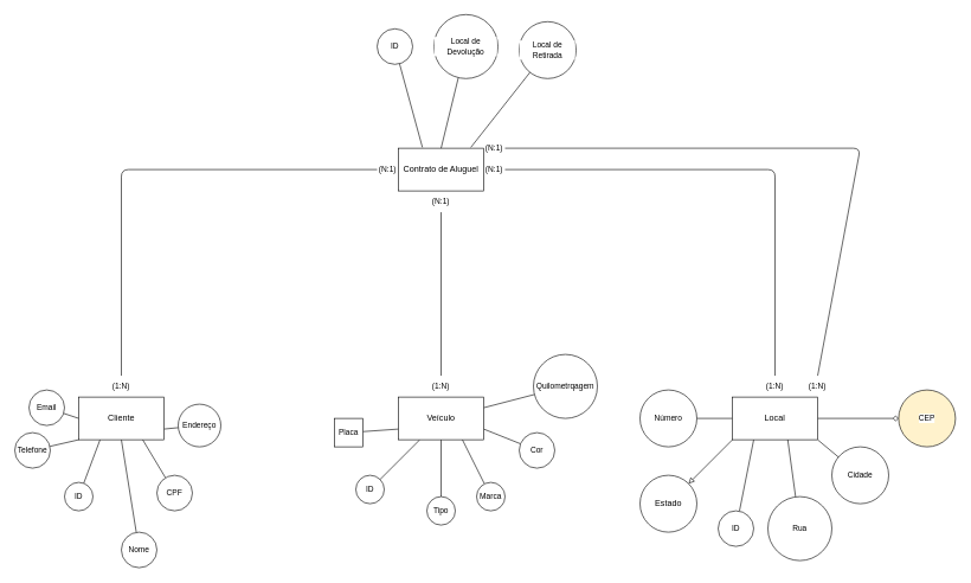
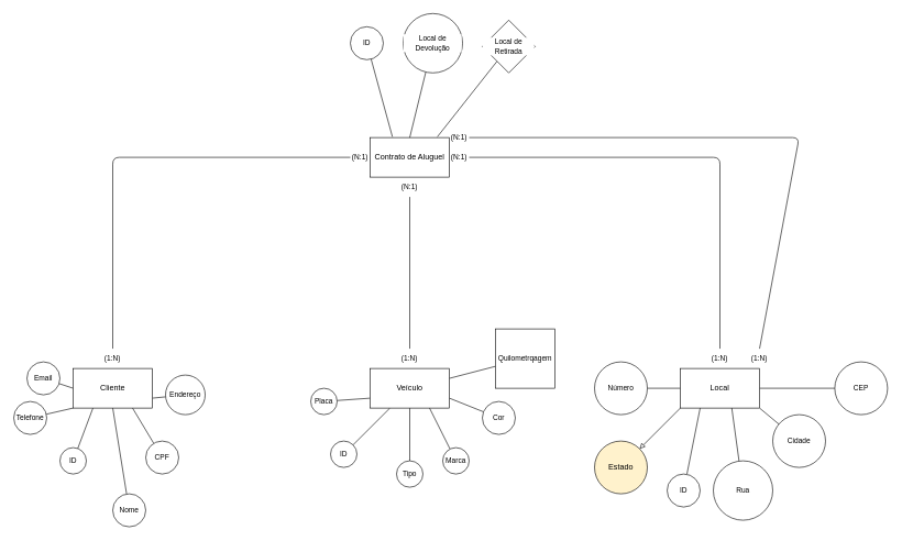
- <mxCell id="61" value="Local de Retirada" style="ellipse;whiteSpace=wrap;html=1;aspect=fixed;strokeColor=default;align=center;verticalAlign=middle;fontFamily=Helvetica;fontSize=11;fontColor=default;labelBackgroundColor=default;fillColor=default;" parent="1" vertex="1"><mxGeometry x="730" y="30" width="80" height="80" as="geometry" /></mxCell>
+ <mxCell id="61" value="Local de Retirada" style="rhombus;whiteSpace=wrap;html=1;aspect=fixed;strokeColor=default;align=center;verticalAlign=middle;fontFamily=Helvetica;fontSize=11;fontColor=default;labelBackgroundColor=default;fillColor=default;" parent="1" vertex="1"><mxGeometry x="730" y="30" width="80" height="80" as="geometry" /></mxCell>
- <mxCell id="55" value="Quilometrqagem" style="ellipse;whiteSpace=wrap;html=1;aspect=fixed;strokeColor=default;align=center;verticalAlign=middle;fontFamily=Helvetica;fontSize=11;fontColor=default;labelBackgroundColor=default;fillColor=default;" parent="1" vertex="1"><mxGeometry x="750" y="498" width="90" height="90" as="geometry" /></mxCell>
+ <mxCell id="55" value="Quilometrqagem" style="whiteSpace=wrap;html=1;aspect=fixed;strokeColor=default;align=center;verticalAlign=middle;fontFamily=Helvetica;fontSize=11;fontColor=default;labelBackgroundColor=default;fillColor=default;rounded=0;" parent="1" vertex="1"><mxGeometry x="750" y="498" width="90" height="90" as="geometry" /></mxCell>
- <mxCell id="25" style="edgeStyle=none;html=1;exitX=1;exitY=0.5;exitDx=0;exitDy=0;endArrow=diamond;endFill=0;" parent="1" source="27" target="66" edge="1"><mxGeometry relative="1" as="geometry"><mxPoint x="1360" y="578" as="targetPoint" /></mxGeometry></mxCell>
+ <mxCell id="25" style="edgeStyle=none;html=1;exitX=1;exitY=0.5;exitDx=0;exitDy=0;endArrow=none;endFill=0;" parent="1" source="27" target="66" edge="1"><mxGeometry relative="1" as="geometry"><mxPoint x="1360" y="578" as="targetPoint" /></mxGeometry></mxCell>
- <mxCell id="66" value="CEP" style="ellipse;whiteSpace=wrap;html=1;aspect=fixed;fontFamily=Helvetica;fontSize=11;fontColor=default;labelBackgroundColor=default;fillColor=#fff2cc;" parent="1" vertex="1"><mxGeometry x="1264" y="548" width="80" height="80" as="geometry" /></mxCell>
+ <mxCell id="66" value="CEP" style="ellipse;whiteSpace=wrap;html=1;aspect=fixed;fontFamily=Helvetica;fontSize=11;fontColor=default;labelBackgroundColor=default;" parent="1" vertex="1"><mxGeometry x="1264" y="548" width="80" height="80" as="geometry" /></mxCell>
- <mxCell id="54" value="Placa" style="whiteSpace=wrap;html=1;aspect=fixed;strokeColor=default;align=center;verticalAlign=middle;fontFamily=Helvetica;fontSize=11;fontColor=default;labelBackgroundColor=default;fillColor=default;rounded=0;" parent="1" vertex="1"><mxGeometry x="470" y="588" width="40" height="40" as="geometry" /></mxCell>
+ <mxCell id="54" value="Placa" style="ellipse;whiteSpace=wrap;html=1;aspect=fixed;strokeColor=default;align=center;verticalAlign=middle;fontFamily=Helvetica;fontSize=11;fontColor=default;labelBackgroundColor=default;fillColor=default;" parent="1" vertex="1"><mxGeometry x="470" y="588" width="40" height="40" as="geometry" /></mxCell>
- <mxCell id="65" value="Estado" style="ellipse;whiteSpace=wrap;html=1;aspect=fixed;" parent="1" vertex="1"><mxGeometry x="900" y="668" width="80" height="80" as="geometry" /></mxCell>
+ <mxCell id="65" value="Estado" style="ellipse;whiteSpace=wrap;html=1;aspect=fixed;fillColor=#fff2cc;" parent="1" vertex="1"><mxGeometry x="900" y="668" width="80" height="80" as="geometry" /></mxCell>
